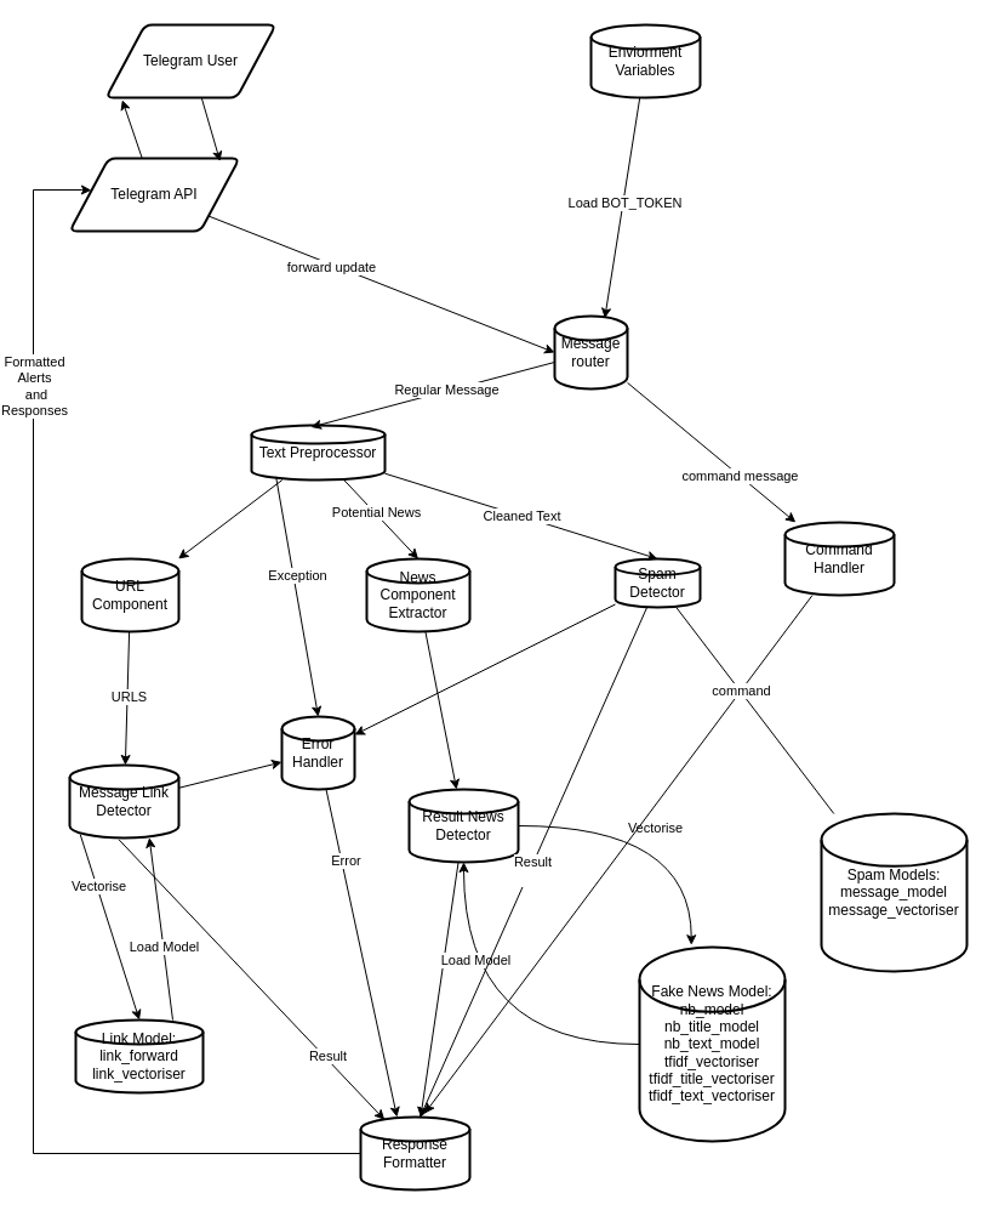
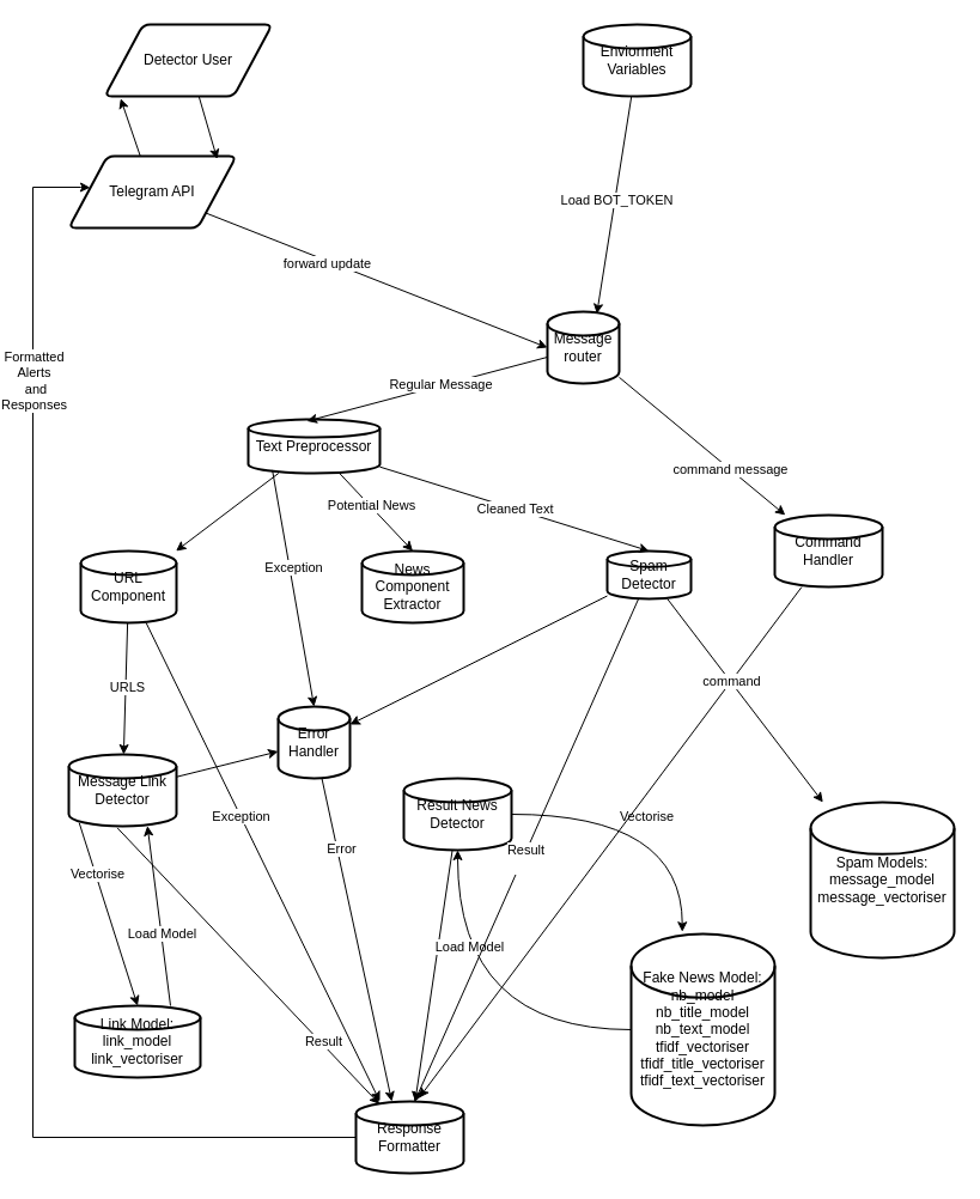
- <mxCell id="3" value="Telegram User" style="shape=parallelogram;html=1;strokeWidth=2;perimeter=parallelogramPerimeter;whiteSpace=wrap;rounded=1;arcSize=12;size=0.23;" vertex="1" parent="1"><mxGeometry x="80" y="20" width="140" height="60" as="geometry" /></mxCell>
+ <mxCell id="3" value="Detector User" style="shape=parallelogram;html=1;strokeWidth=2;perimeter=parallelogramPerimeter;whiteSpace=wrap;rounded=1;arcSize=12;size=0.23;" vertex="1" parent="1"><mxGeometry x="80" y="20" width="140" height="60" as="geometry" /></mxCell>
- <mxCell id="13" style="rounded=0;orthogonalLoop=1;jettySize=auto;html=1;" edge="1" parent="1" source="14" target="8"><mxGeometry relative="1" as="geometry" /></mxCell>
- <mxCell id="11" style="rounded=0;orthogonalLoop=1;jettySize=auto;html=1;jumpStyle=arc;endArrow=none;" edge="1" parent="1" source="12" target="2"><mxGeometry relative="1" as="geometry" /></mxCell>
+ <mxCell id="11" style="rounded=0;orthogonalLoop=1;jettySize=auto;html=1;jumpStyle=arc;" edge="1" parent="1" source="12" target="2"><mxGeometry relative="1" as="geometry" /></mxCell>
+ <mxCell id="22" style="rounded=0;orthogonalLoop=1;jettySize=auto;html=1;entryX=0.222;entryY=0;entryDx=0;entryDy=0;entryPerimeter=0;" edge="1" parent="1" source="26" target="15"><mxGeometry relative="1" as="geometry"><mxPoint x="220" y="740" as="targetPoint" /></mxGeometry></mxCell>
+ <mxCell id="23" value="Exception" style="edgeLabel;html=1;align=center;verticalAlign=middle;resizable=0;points=[];" vertex="1" connectable="0" parent="22"><mxGeometry x="-0.191" relative="1" as="geometry"><mxPoint as="offset" /></mxGeometry></mxCell>
- <mxCell id="19" value="&lt;div&gt;Link Model:&lt;/div&gt;&lt;div&gt;link_forward&lt;br&gt;link_vectoriser&lt;/div&gt;" style="strokeWidth=2;html=1;shape=mxgraph.flowchart.database;whiteSpace=wrap;" vertex="1" parent="1"><mxGeometry x="55" y="840" width="105" height="60" as="geometry" /></mxCell>
+ <mxCell id="19" value="&lt;div&gt;Link Model:&lt;/div&gt;&lt;div&gt;link_model&lt;br&gt;link_vectoriser&lt;/div&gt;" style="strokeWidth=2;html=1;shape=mxgraph.flowchart.database;whiteSpace=wrap;" vertex="1" parent="1"><mxGeometry x="55" y="840" width="105" height="60" as="geometry" /></mxCell>
